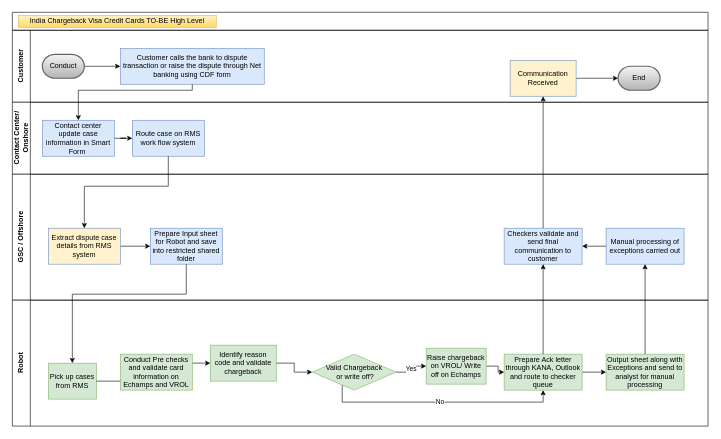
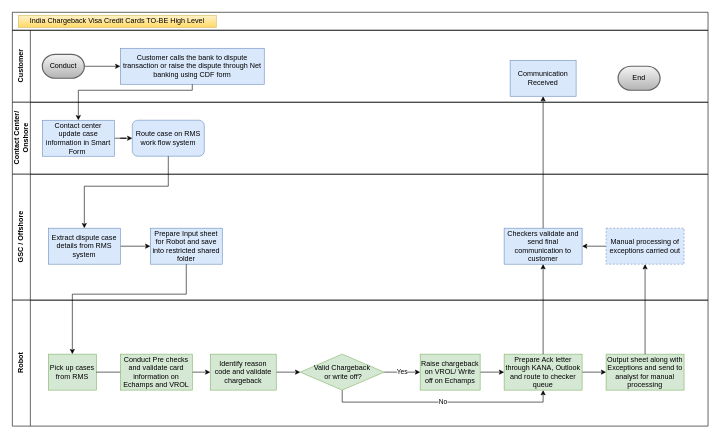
- <mxCell id="7" value="Communication Received" style="rounded=0;whiteSpace=wrap;html=1;fontFamily=Helvetica;fontSize=12;align=center;fillColor=#fff2cc;strokeColor=#6c8ebf;" parent="2" vertex="1"><mxGeometry x="830" y="50" width="110" height="60" as="geometry" /></mxCell>
+ <mxCell id="7" value="Communication Received" style="rounded=0;whiteSpace=wrap;html=1;fontFamily=Helvetica;fontSize=12;align=center;fillColor=#dae8fc;strokeColor=#6c8ebf;" parent="2" vertex="1"><mxGeometry x="830" y="50" width="110" height="60" as="geometry" /></mxCell>
- <mxCell id="6" value="" style="edgeStyle=orthogonalEdgeStyle;rounded=0;orthogonalLoop=1;jettySize=auto;html=1;" parent="2" source="7" target="8" edge="1"><mxGeometry relative="1" as="geometry" /></mxCell>
- <mxCell id="12" value="Route case on RMS work flow system" style="rounded=0;whiteSpace=wrap;html=1;fontFamily=Helvetica;fontSize=12;align=center;fillColor=#dae8fc;strokeColor=#6c8ebf;" parent="9" vertex="1"><mxGeometry x="200" y="30" width="120" height="60" as="geometry" /></mxCell>
+ <mxCell id="12" value="Route case on RMS work flow system" style="whiteSpace=wrap;html=1;fontFamily=Helvetica;fontSize=12;align=center;fillColor=#dae8fc;strokeColor=#6c8ebf;rounded=1;" parent="9" vertex="1"><mxGeometry x="200" y="30" width="120" height="60" as="geometry" /></mxCell>
- <mxCell id="15" value="Extract dispute case details from RMS system" style="rounded=0;whiteSpace=wrap;html=1;fontFamily=Helvetica;fontSize=12;align=center;fillColor=#fff2cc;strokeColor=#6c8ebf;" parent="13" vertex="1"><mxGeometry x="60" y="90" width="120" height="60" as="geometry" /></mxCell>
+ <mxCell id="15" value="Extract dispute case details from RMS system" style="rounded=0;whiteSpace=wrap;html=1;fontFamily=Helvetica;fontSize=12;align=center;fillColor=#dae8fc;strokeColor=#6c8ebf;" parent="13" vertex="1"><mxGeometry x="60" y="90" width="120" height="60" as="geometry" /></mxCell>
- <mxCell id="18" value="Manual processing of exceptions carried out" style="rounded=0;whiteSpace=wrap;html=1;fontFamily=Helvetica;fontSize=12;align=center;fillColor=#dae8fc;strokeColor=#6c8ebf;" parent="13" vertex="1"><mxGeometry x="990" y="90" width="130" height="60" as="geometry" /></mxCell>
+ <mxCell id="18" value="Manual processing of exceptions carried out" style="rounded=0;whiteSpace=wrap;html=1;fontFamily=Helvetica;fontSize=12;align=center;fillColor=#dae8fc;strokeColor=#6c8ebf;dashed=1;" parent="13" vertex="1"><mxGeometry x="990" y="90" width="130" height="60" as="geometry" /></mxCell>
- <mxCell id="29" value="Identify reason code and validate chargeback" style="rounded=0;whiteSpace=wrap;html=1;fontFamily=Helvetica;fontSize=12;align=center;fillColor=#d5e8d4;strokeColor=#82b366;" parent="23" vertex="1"><mxGeometry x="330" y="75" width="110" height="60" as="geometry" /></mxCell>
+ <mxCell id="29" value="Identify reason code and validate chargeback" style="rounded=0;whiteSpace=wrap;html=1;fontFamily=Helvetica;fontSize=12;align=center;fillColor=#d5e8d4;strokeColor=#82b366;" parent="23" vertex="1"><mxGeometry x="330" y="90" width="110" height="60" as="geometry" /></mxCell>
- <mxCell id="35" value="Raise chargeback on VROL/ Write off on Echamps" style="rounded=0;whiteSpace=wrap;html=1;fontFamily=Helvetica;fontSize=12;align=center;fillColor=#d5e8d4;strokeColor=#82b366;" parent="23" vertex="1"><mxGeometry x="690" y="80" width="100" height="60" as="geometry" /></mxCell>
+ <mxCell id="35" value="Raise chargeback on VROL/ Write off on Echamps" style="rounded=0;whiteSpace=wrap;html=1;fontFamily=Helvetica;fontSize=12;align=center;fillColor=#d5e8d4;strokeColor=#82b366;" parent="23" vertex="1"><mxGeometry x="680" y="90" width="100" height="60" as="geometry" /></mxCell>
- <mxCell id="27" value="&lt;font style=&quot;font-size: 12px&quot;&gt;Valid Chargeback&lt;br&gt;&amp;nbsp;or write off?&lt;/font&gt;" style="rhombus;whiteSpace=wrap;html=1;fontFamily=Helvetica;fontSize=12;align=center;fillColor=#d5e8d4;strokeColor=#82b366;" parent="23" vertex="1"><mxGeometry x="500" y="90" width="140" height="60" as="geometry" /></mxCell>
+ <mxCell id="27" value="&lt;font style=&quot;font-size: 12px&quot;&gt;Valid Chargeback&lt;br&gt;&amp;nbsp;or write off?&lt;/font&gt;" style="rhombus;whiteSpace=wrap;html=1;fontFamily=Helvetica;fontSize=12;align=center;fillColor=#d5e8d4;strokeColor=#82b366;" parent="23" vertex="1"><mxGeometry x="480" y="90" width="140" height="60" as="geometry" /></mxCell>
- <mxCell id="24" value="Pick up cases from RMS" style="rounded=0;whiteSpace=wrap;html=1;fontFamily=Helvetica;fontSize=12;align=center;fillColor=#d5e8d4;strokeColor=#82b366;" parent="23" vertex="1"><mxGeometry x="60" y="105" width="80" height="60" as="geometry" /></mxCell>
+ <mxCell id="24" value="Pick up cases from RMS" style="rounded=0;whiteSpace=wrap;html=1;fontFamily=Helvetica;fontSize=12;align=center;fillColor=#d5e8d4;strokeColor=#82b366;" parent="23" vertex="1"><mxGeometry x="60" y="90" width="80" height="60" as="geometry" /></mxCell>
